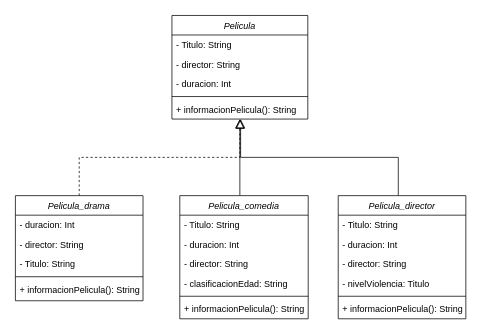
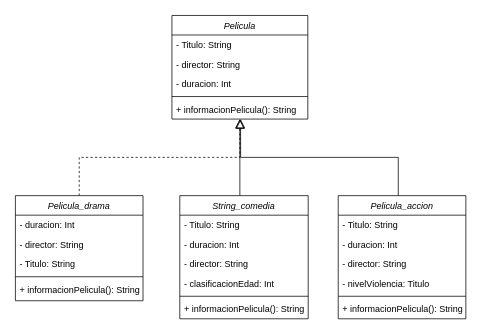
- <mxCell id="18" value="Pelicula_comedia" style="swimlane;fontStyle=2;align=center;verticalAlign=top;childLayout=stackLayout;horizontal=1;startSize=26;horizontalStack=0;resizeParent=1;resizeLast=0;collapsible=1;marginBottom=0;rounded=0;shadow=0;strokeWidth=1;" vertex="1" parent="1"><mxGeometry x="239" y="260" width="171" height="164" as="geometry"><mxRectangle x="230" y="140" width="160" height="26" as="alternateBounds" /></mxGeometry></mxCell>
+ <mxCell id="18" value="String_comedia" style="swimlane;fontStyle=2;align=center;verticalAlign=top;childLayout=stackLayout;horizontal=1;startSize=26;horizontalStack=0;resizeParent=1;resizeLast=0;collapsible=1;marginBottom=0;rounded=0;shadow=0;strokeWidth=1;" vertex="1" parent="1"><mxGeometry x="239" y="260" width="171" height="164" as="geometry"><mxRectangle x="230" y="140" width="160" height="26" as="alternateBounds" /></mxGeometry></mxCell>
- <mxCell id="25" value="Pelicula_director" style="swimlane;fontStyle=2;align=center;verticalAlign=top;childLayout=stackLayout;horizontal=1;startSize=26;horizontalStack=0;resizeParent=1;resizeLast=0;collapsible=1;marginBottom=0;rounded=0;shadow=0;strokeWidth=1;" vertex="1" parent="1"><mxGeometry x="450" y="260" width="170" height="164" as="geometry"><mxRectangle x="230" y="140" width="160" height="26" as="alternateBounds" /></mxGeometry></mxCell>
+ <mxCell id="25" value="Pelicula_accion" style="swimlane;fontStyle=2;align=center;verticalAlign=top;childLayout=stackLayout;horizontal=1;startSize=26;horizontalStack=0;resizeParent=1;resizeLast=0;collapsible=1;marginBottom=0;rounded=0;shadow=0;strokeWidth=1;" vertex="1" parent="1"><mxGeometry x="450" y="260" width="170" height="164" as="geometry"><mxRectangle x="230" y="140" width="160" height="26" as="alternateBounds" /></mxGeometry></mxCell>
- <mxCell id="22" value="- clasificacionEdad: String" style="text;align=left;verticalAlign=top;spacingLeft=4;spacingRight=4;overflow=hidden;rotatable=0;points=[[0,0.5],[1,0.5]];portConstraint=eastwest;rounded=0;shadow=0;html=0;" vertex="1" parent="18"><mxGeometry y="104" width="171" height="26" as="geometry" /></mxCell>
+ <mxCell id="22" value="- clasificacionEdad: Int" style="text;align=left;verticalAlign=top;spacingLeft=4;spacingRight=4;overflow=hidden;rotatable=0;points=[[0,0.5],[1,0.5]];portConstraint=eastwest;rounded=0;shadow=0;html=0;" vertex="1" parent="18"><mxGeometry y="104" width="171" height="26" as="geometry" /></mxCell>
